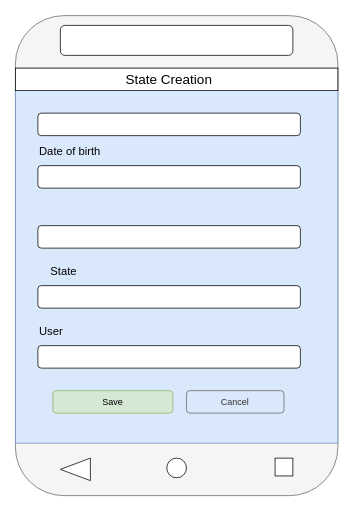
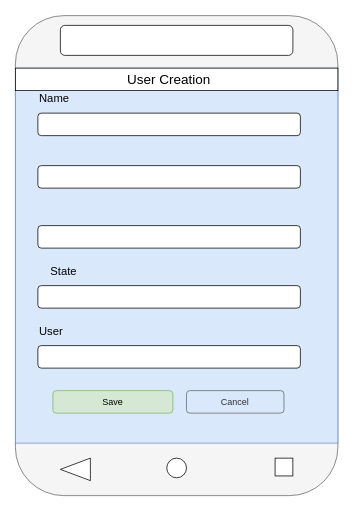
- <mxCell id="16" value="&lt;font style=&quot;font-size: 18px&quot;&gt;State Creation&lt;/font&gt;" style="text;html=1;strokeColor=none;fillColor=none;align=center;verticalAlign=middle;whiteSpace=wrap;rounded=0;" vertex="1" parent="1"><mxGeometry x="140" y="95" width="170" height="20" as="geometry" /></mxCell>
+ <mxCell id="16" value="&lt;font style=&quot;font-size: 18px&quot;&gt;User Creation&lt;/font&gt;" style="text;html=1;strokeColor=none;fillColor=none;align=center;verticalAlign=middle;whiteSpace=wrap;rounded=0;" vertex="1" parent="1"><mxGeometry x="140" y="95" width="170" height="20" as="geometry" /></mxCell>
+ <mxCell id="8" value="&lt;font style=&quot;font-size: 15px&quot;&gt;Name&lt;/font&gt;" style="text;html=1;strokeColor=none;fillColor=none;align=left;verticalAlign=middle;whiteSpace=wrap;rounded=0;" vertex="1" parent="1"><mxGeometry x="50" y="120" width="100" height="20" as="geometry" /></mxCell>
- <mxCell id="10" value="&lt;font style=&quot;font-size: 15px&quot;&gt;Date of birth&lt;/font&gt;" style="text;html=1;strokeColor=none;fillColor=none;align=left;verticalAlign=middle;whiteSpace=wrap;rounded=0;" vertex="1" parent="1"><mxGeometry x="50" y="190" width="100" height="20" as="geometry" /></mxCell>
